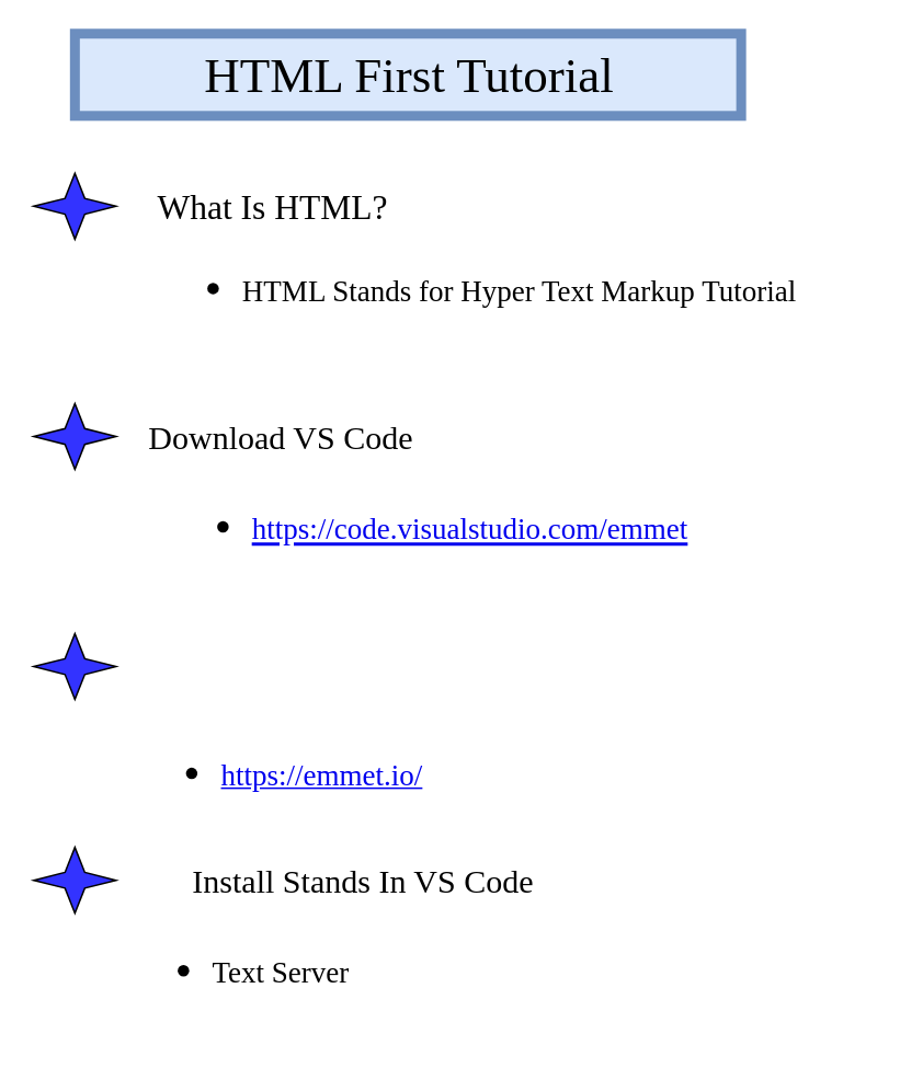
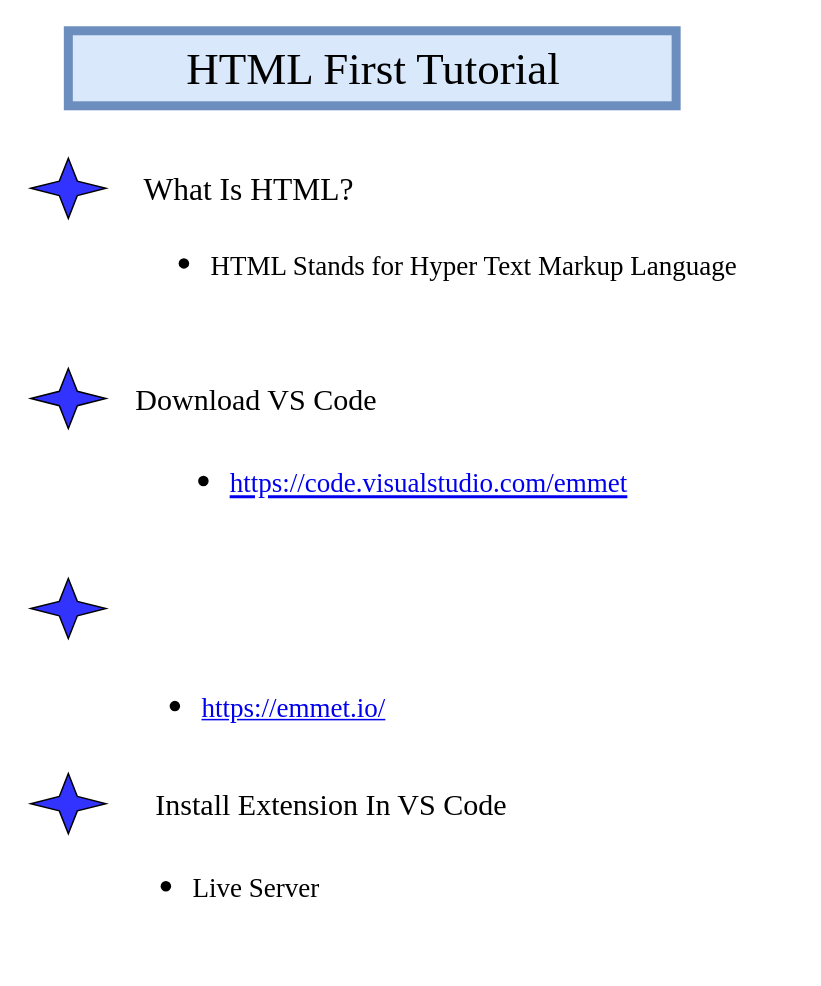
- <mxCell id="5" value="&lt;ul&gt;&lt;li&gt;&lt;font style=&quot;font-size: 18px;&quot;&gt;HTML Stands for Hyper Text Markup Tutorial&lt;/font&gt;&lt;/li&gt;&lt;/ul&gt;" style="text;html=1;align=center;verticalAlign=middle;resizable=0;points=[];autosize=1;strokeColor=none;fillColor=none;fontFamily=Comic Sans MS;fontSize=24;fontColor=default;horizontal=1;container=0;rounded=0;" vertex="1" parent="1"><mxGeometry x="65" y="130" width="460" height="90" as="geometry" /></mxCell>
+ <mxCell id="5" value="&lt;ul&gt;&lt;li&gt;&lt;font style=&quot;font-size: 18px;&quot;&gt;HTML Stands for Hyper Text Markup Language&lt;/font&gt;&lt;/li&gt;&lt;/ul&gt;" style="text;html=1;align=center;verticalAlign=middle;resizable=0;points=[];autosize=1;strokeColor=none;fillColor=none;fontFamily=Comic Sans MS;fontSize=24;fontColor=default;horizontal=1;container=0;rounded=0;" vertex="1" parent="1"><mxGeometry x="65" y="130" width="460" height="90" as="geometry" /></mxCell>
- <mxCell id="12" value="&lt;span style=&quot;font-size: 20px;&quot;&gt;Install Stands In VS Code&lt;/span&gt;" style="text;html=1;align=center;verticalAlign=middle;resizable=0;points=[];autosize=1;strokeColor=none;fillColor=none;fontFamily=Comic Sans MS;fontSize=24;fontColor=default;" vertex="1" parent="1"><mxGeometry x="75" y="515" width="290" height="40" as="geometry" /></mxCell>
+ <mxCell id="12" value="&lt;span style=&quot;font-size: 20px;&quot;&gt;Install Extension In VS Code&lt;/span&gt;" style="text;html=1;align=center;verticalAlign=middle;resizable=0;points=[];autosize=1;strokeColor=none;fillColor=none;fontFamily=Comic Sans MS;fontSize=24;fontColor=default;" vertex="1" parent="1"><mxGeometry x="75" y="515" width="290" height="40" as="geometry" /></mxCell>
- <mxCell id="14" value="&lt;ul&gt;&lt;li&gt;&lt;font style=&quot;font-size: 18px;&quot;&gt;Text Server&lt;/font&gt;&lt;/li&gt;&lt;/ul&gt;" style="text;html=1;align=center;verticalAlign=middle;resizable=0;points=[];autosize=1;strokeColor=none;fillColor=none;fontFamily=Comic Sans MS;fontSize=24;fontColor=default;horizontal=1;container=0;rounded=0;" vertex="1" parent="1"><mxGeometry x="70" y="545" width="160" height="90" as="geometry" /></mxCell>
+ <mxCell id="14" value="&lt;ul&gt;&lt;li&gt;&lt;font style=&quot;font-size: 18px;&quot;&gt;Live Server&lt;/font&gt;&lt;/li&gt;&lt;/ul&gt;" style="text;html=1;align=center;verticalAlign=middle;resizable=0;points=[];autosize=1;strokeColor=none;fillColor=none;fontFamily=Comic Sans MS;fontSize=24;fontColor=default;horizontal=1;container=0;rounded=0;" vertex="1" parent="1"><mxGeometry x="70" y="545" width="160" height="90" as="geometry" /></mxCell>
